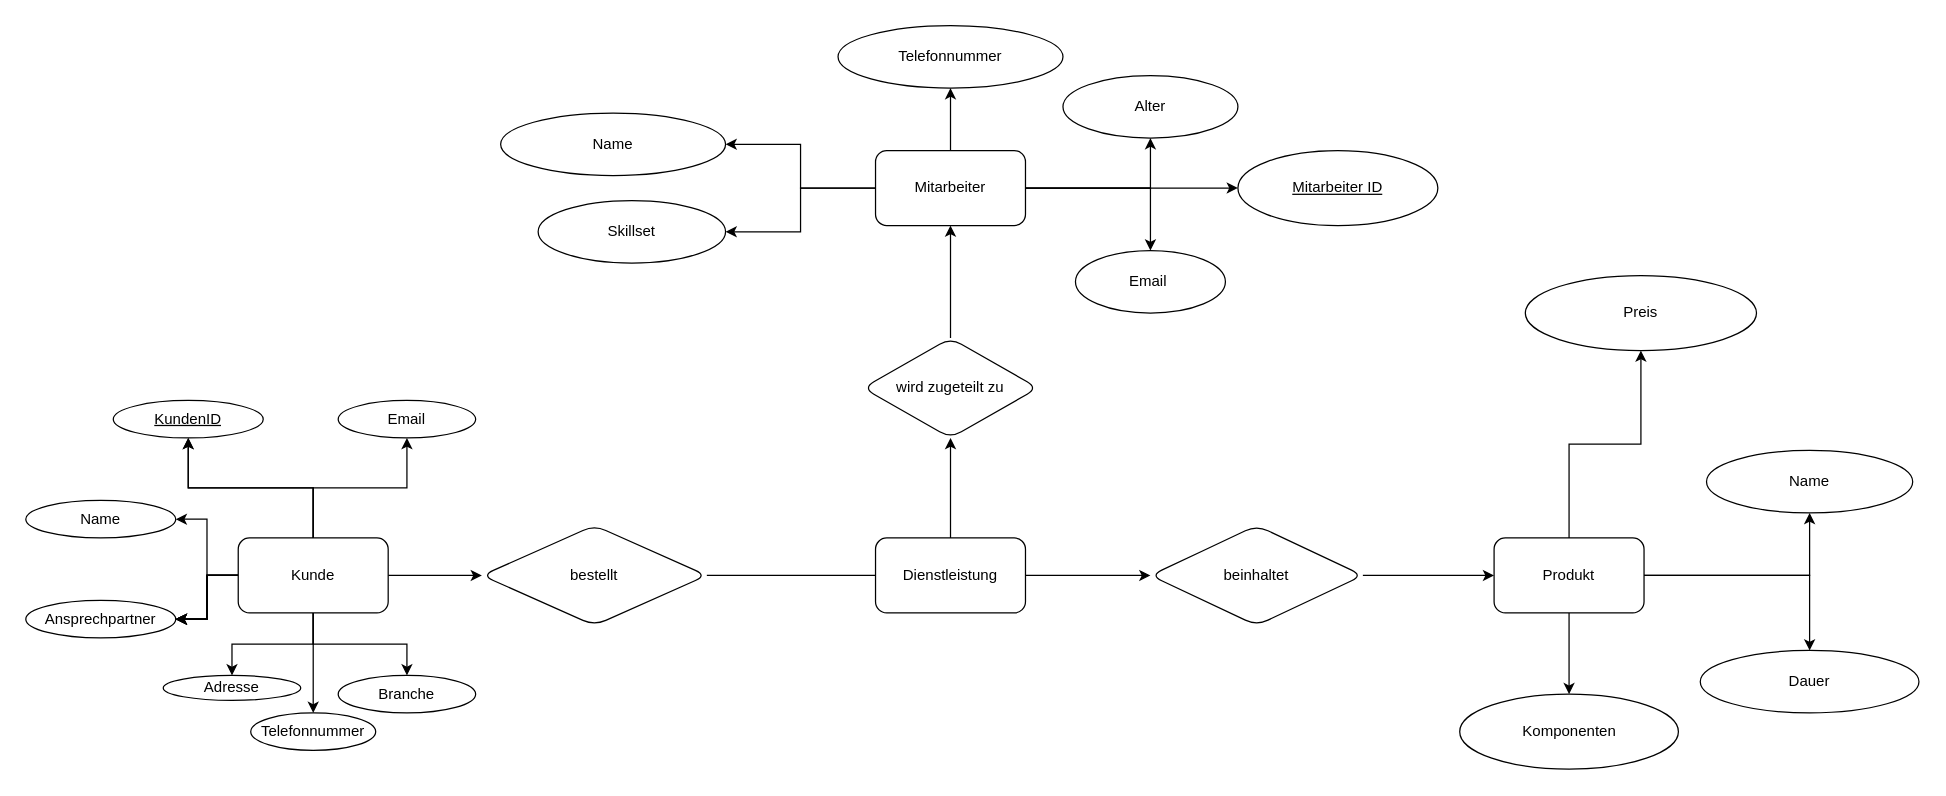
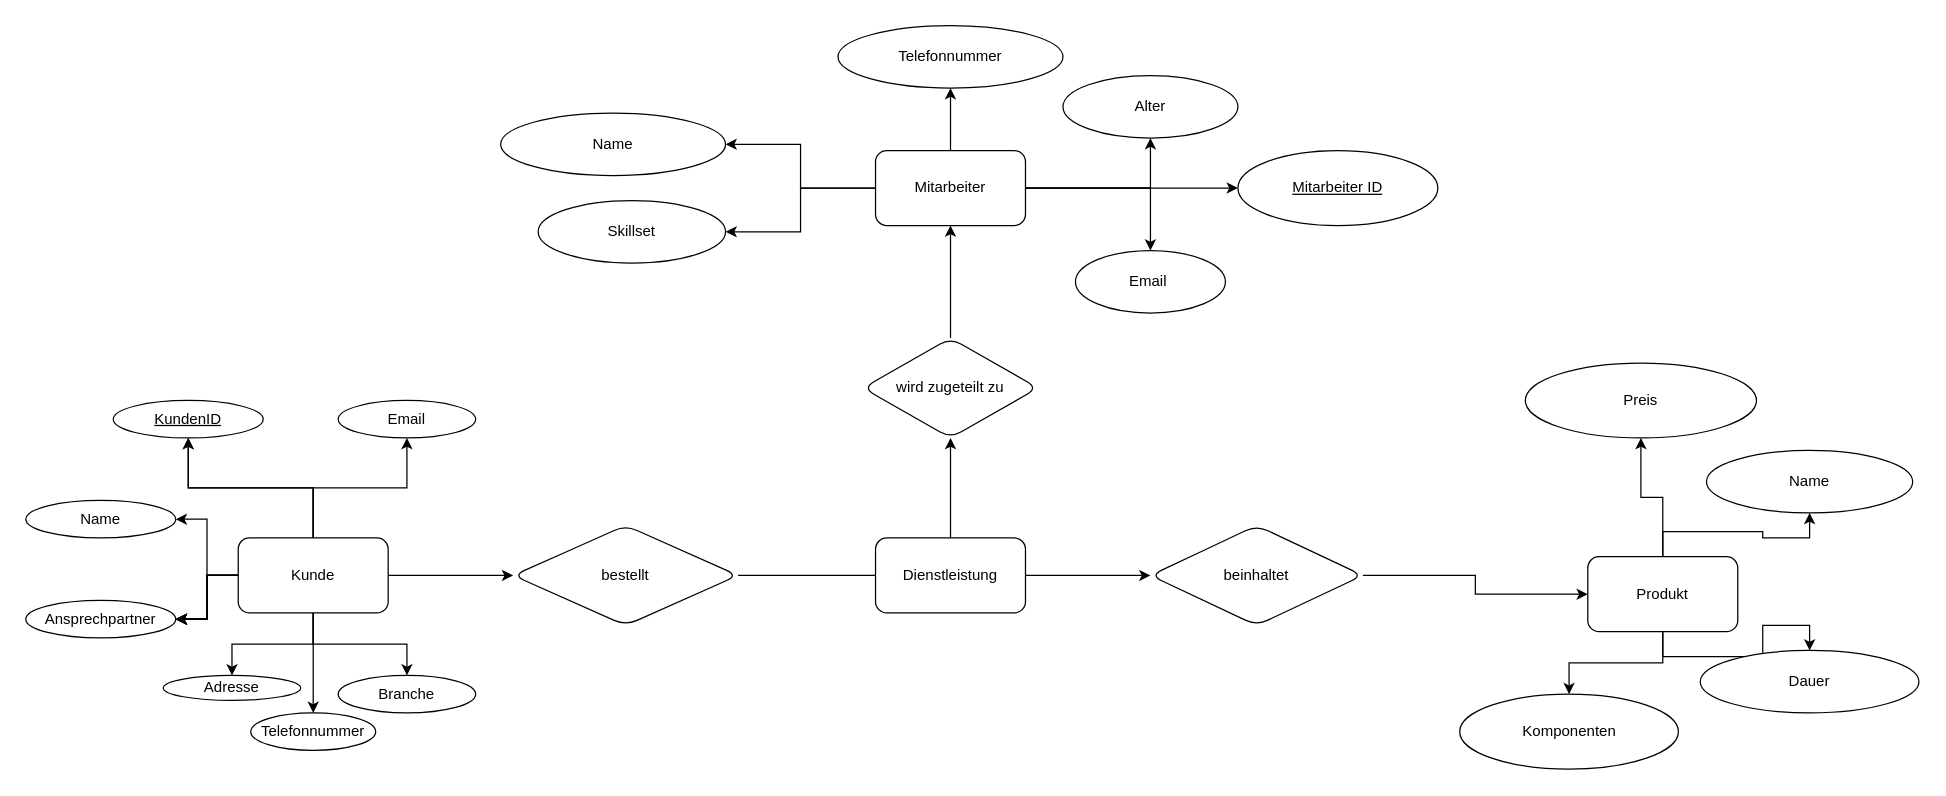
- <mxCell id="52" value="Preis" style="ellipse;whiteSpace=wrap;html=1;rounded=1;" vertex="1" parent="1"><mxGeometry x="1220" y="220" width="185" height="60" as="geometry" /></mxCell>
+ <mxCell id="52" value="Preis" style="ellipse;whiteSpace=wrap;html=1;rounded=1;" vertex="1" parent="1"><mxGeometry x="1220" y="290" width="185" height="60" as="geometry" /></mxCell>
- <mxCell id="25" value="bestellt" style="rhombus;whiteSpace=wrap;html=1;rounded=1;" vertex="1" parent="1"><mxGeometry x="385" y="420" width="180" height="80" as="geometry" /></mxCell>
+ <mxCell id="25" value="bestellt" style="rhombus;whiteSpace=wrap;html=1;rounded=1;" vertex="1" parent="1"><mxGeometry x="410" y="420" width="180" height="80" as="geometry" /></mxCell>
- <mxCell id="50" value="Produkt" style="whiteSpace=wrap;html=1;rounded=1;" vertex="1" parent="1"><mxGeometry x="1195" y="430" width="120" height="60" as="geometry" /></mxCell>
+ <mxCell id="50" value="Produkt" style="whiteSpace=wrap;html=1;rounded=1;" vertex="1" parent="1"><mxGeometry x="1270" y="445" width="120" height="60" as="geometry" /></mxCell>
